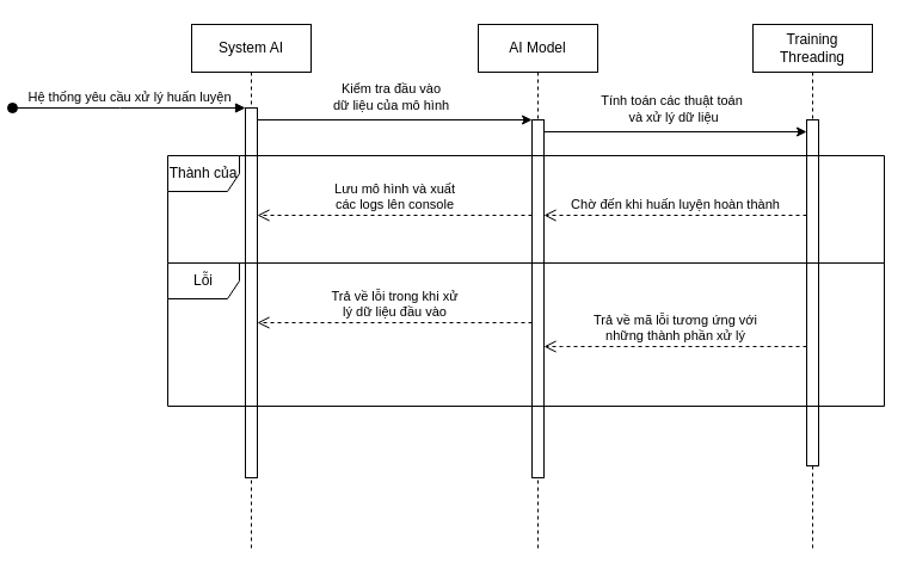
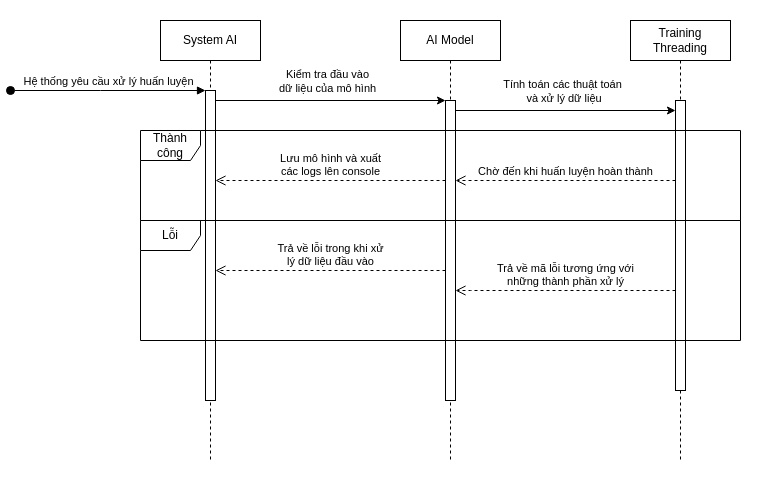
- <mxCell id="13" value="Thành của" style="shape=umlFrame;whiteSpace=wrap;html=1;pointerEvents=0;" parent="1" vertex="1"><mxGeometry x="20" y="130" width="600" height="90" as="geometry" /></mxCell>
+ <mxCell id="13" value="Thành công" style="shape=umlFrame;whiteSpace=wrap;html=1;pointerEvents=0;" parent="1" vertex="1"><mxGeometry x="20" y="130" width="600" height="90" as="geometry" /></mxCell>
